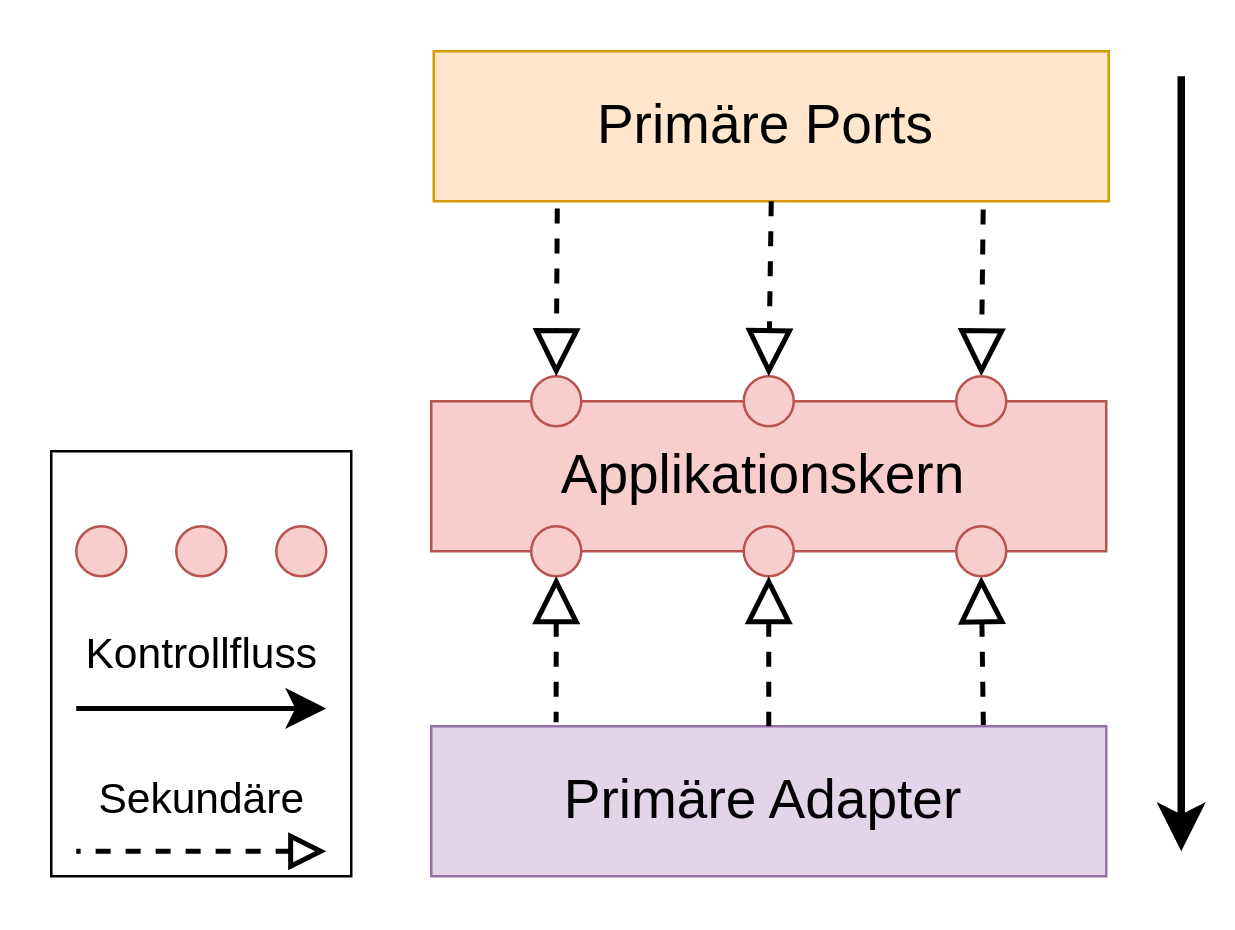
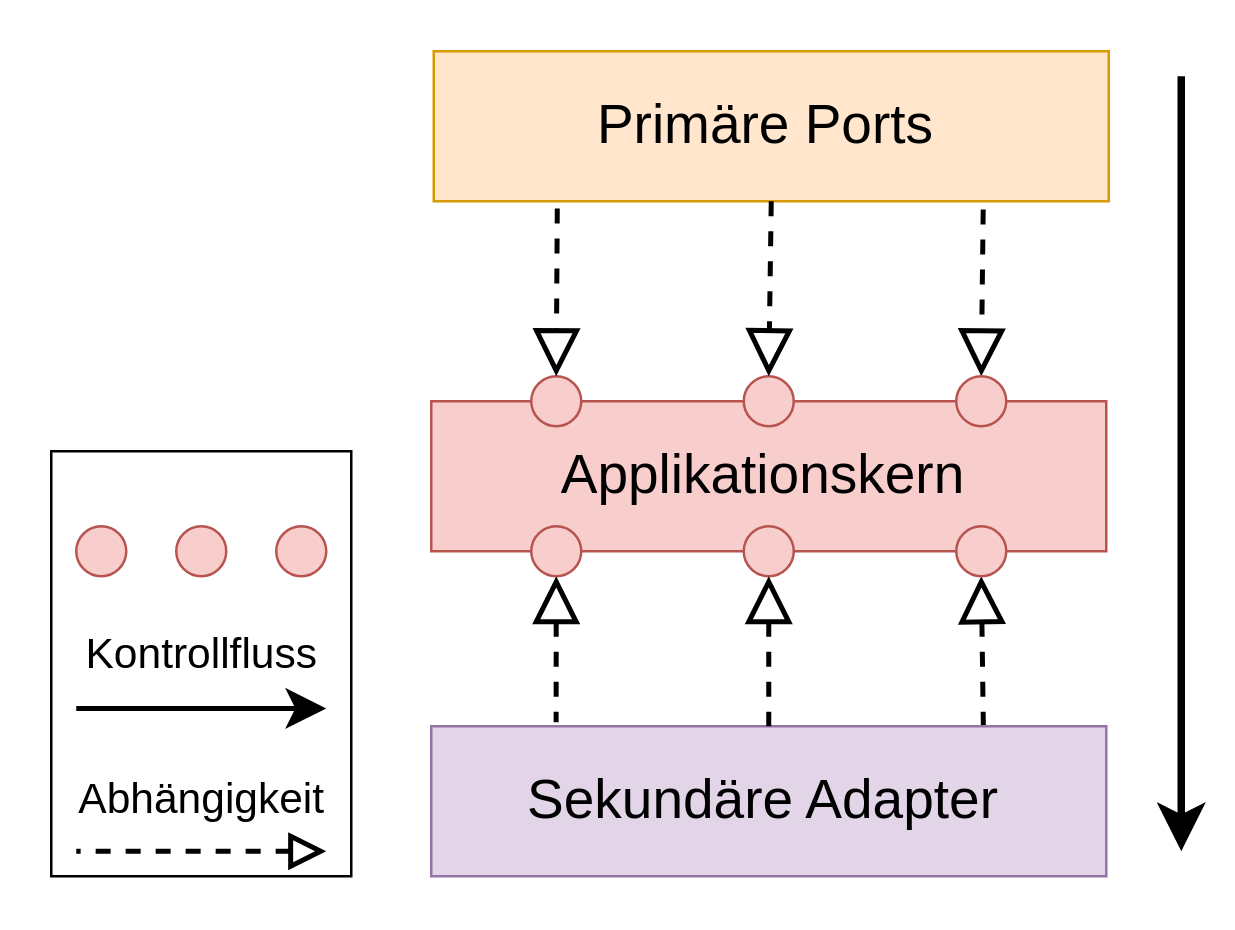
- <mxCell id="29" value="&lt;font style=&quot;font-size: 17px;&quot;&gt;Sekundäre&lt;/font&gt;" style="text;html=1;align=center;verticalAlign=middle;resizable=0;points=[];autosize=1;strokeColor=none;fillColor=none;fontSize=17;fontColor=#000000;" vertex="1" parent="1"><mxGeometry x="25" y="305" width="110" height="30" as="geometry" /></mxCell>
+ <mxCell id="29" value="&lt;font style=&quot;font-size: 17px;&quot;&gt;Abhängigkeit&lt;/font&gt;" style="text;html=1;align=center;verticalAlign=middle;resizable=0;points=[];autosize=1;strokeColor=none;fillColor=none;fontSize=17;fontColor=#000000;" vertex="1" parent="1"><mxGeometry x="25" y="305" width="110" height="30" as="geometry" /></mxCell>
- <mxCell id="19" value="Primäre Adapter" style="text;html=1;strokeColor=none;fillColor=none;align=center;verticalAlign=middle;whiteSpace=wrap;rounded=0;fontSize=22;" parent="17" vertex="1"><mxGeometry y="15" width="270" height="30" as="geometry" /></mxCell>
+ <mxCell id="19" value="Sekundäre Adapter" style="text;html=1;strokeColor=none;fillColor=none;align=center;verticalAlign=middle;whiteSpace=wrap;rounded=0;fontSize=22;" parent="17" vertex="1"><mxGeometry y="15" width="270" height="30" as="geometry" /></mxCell>
